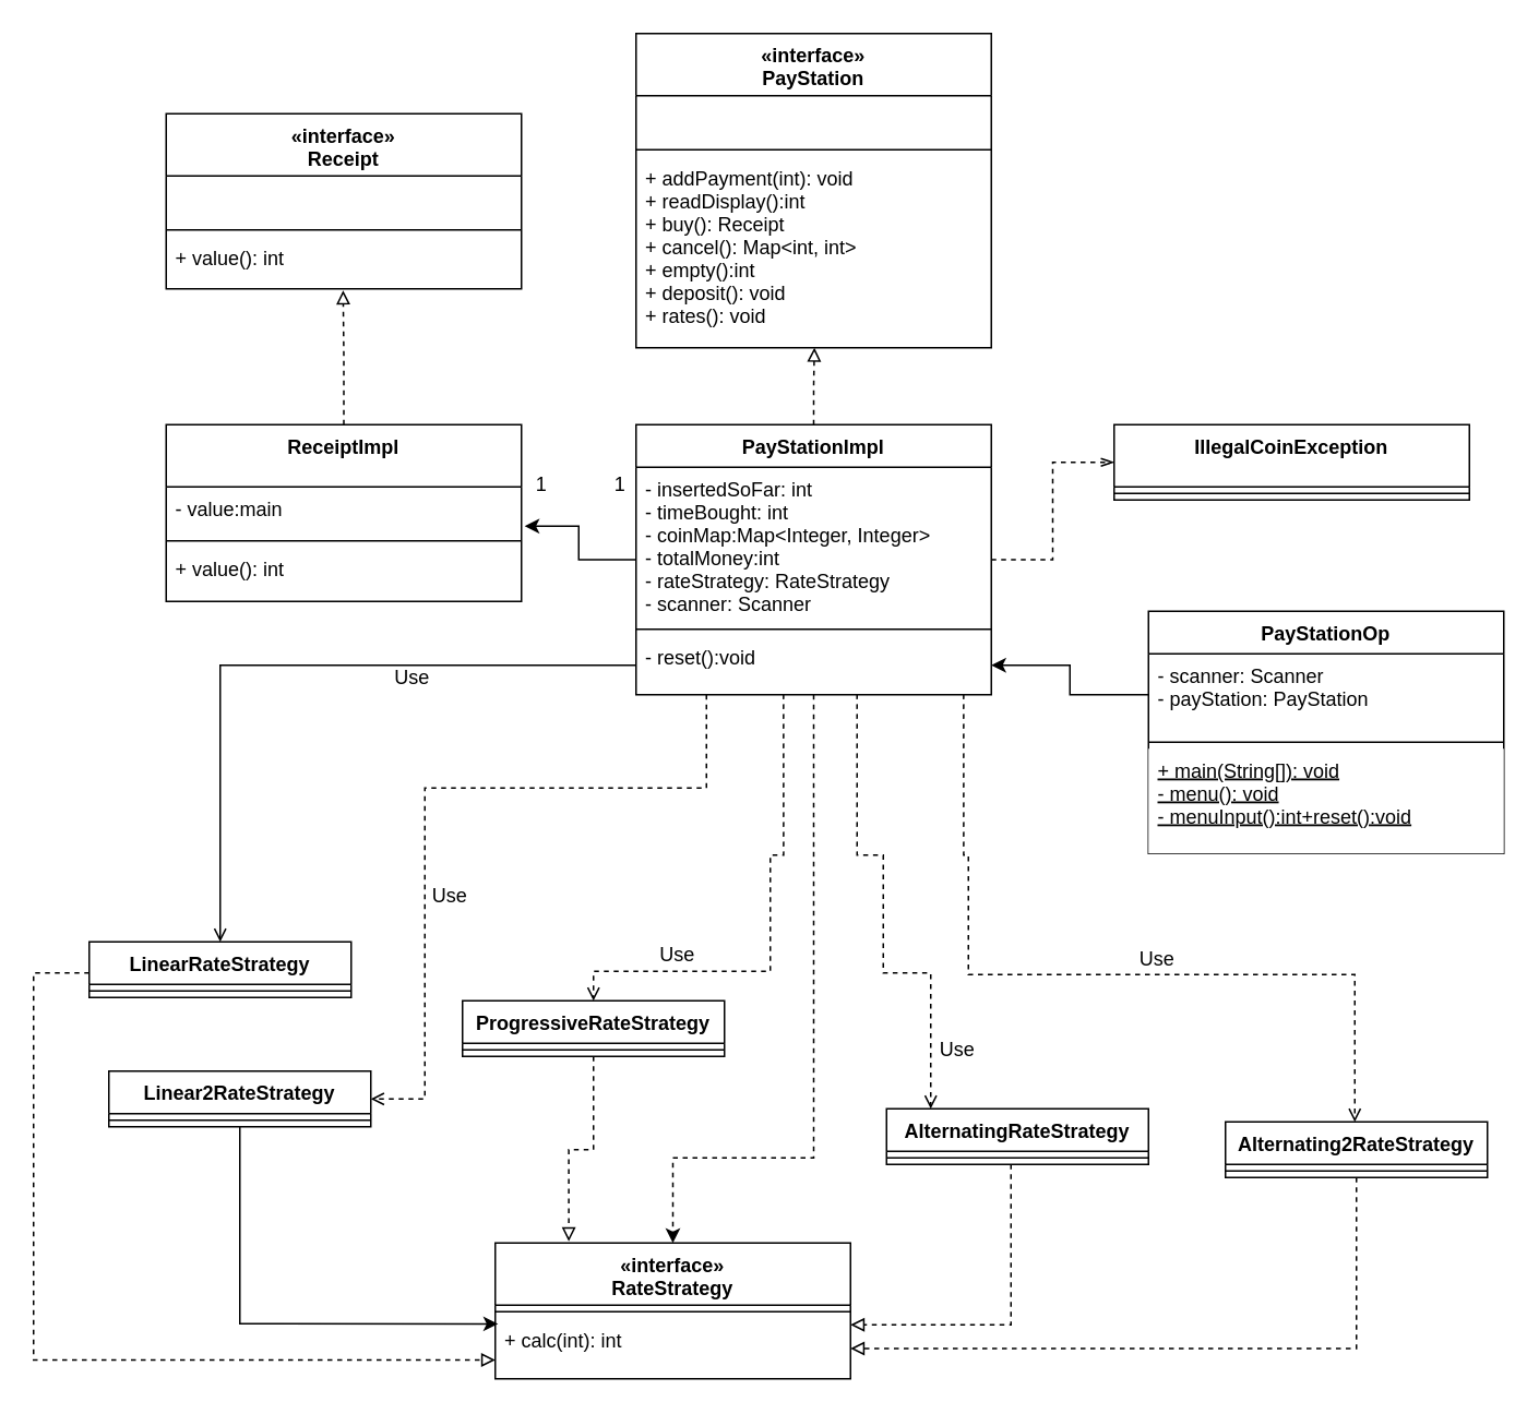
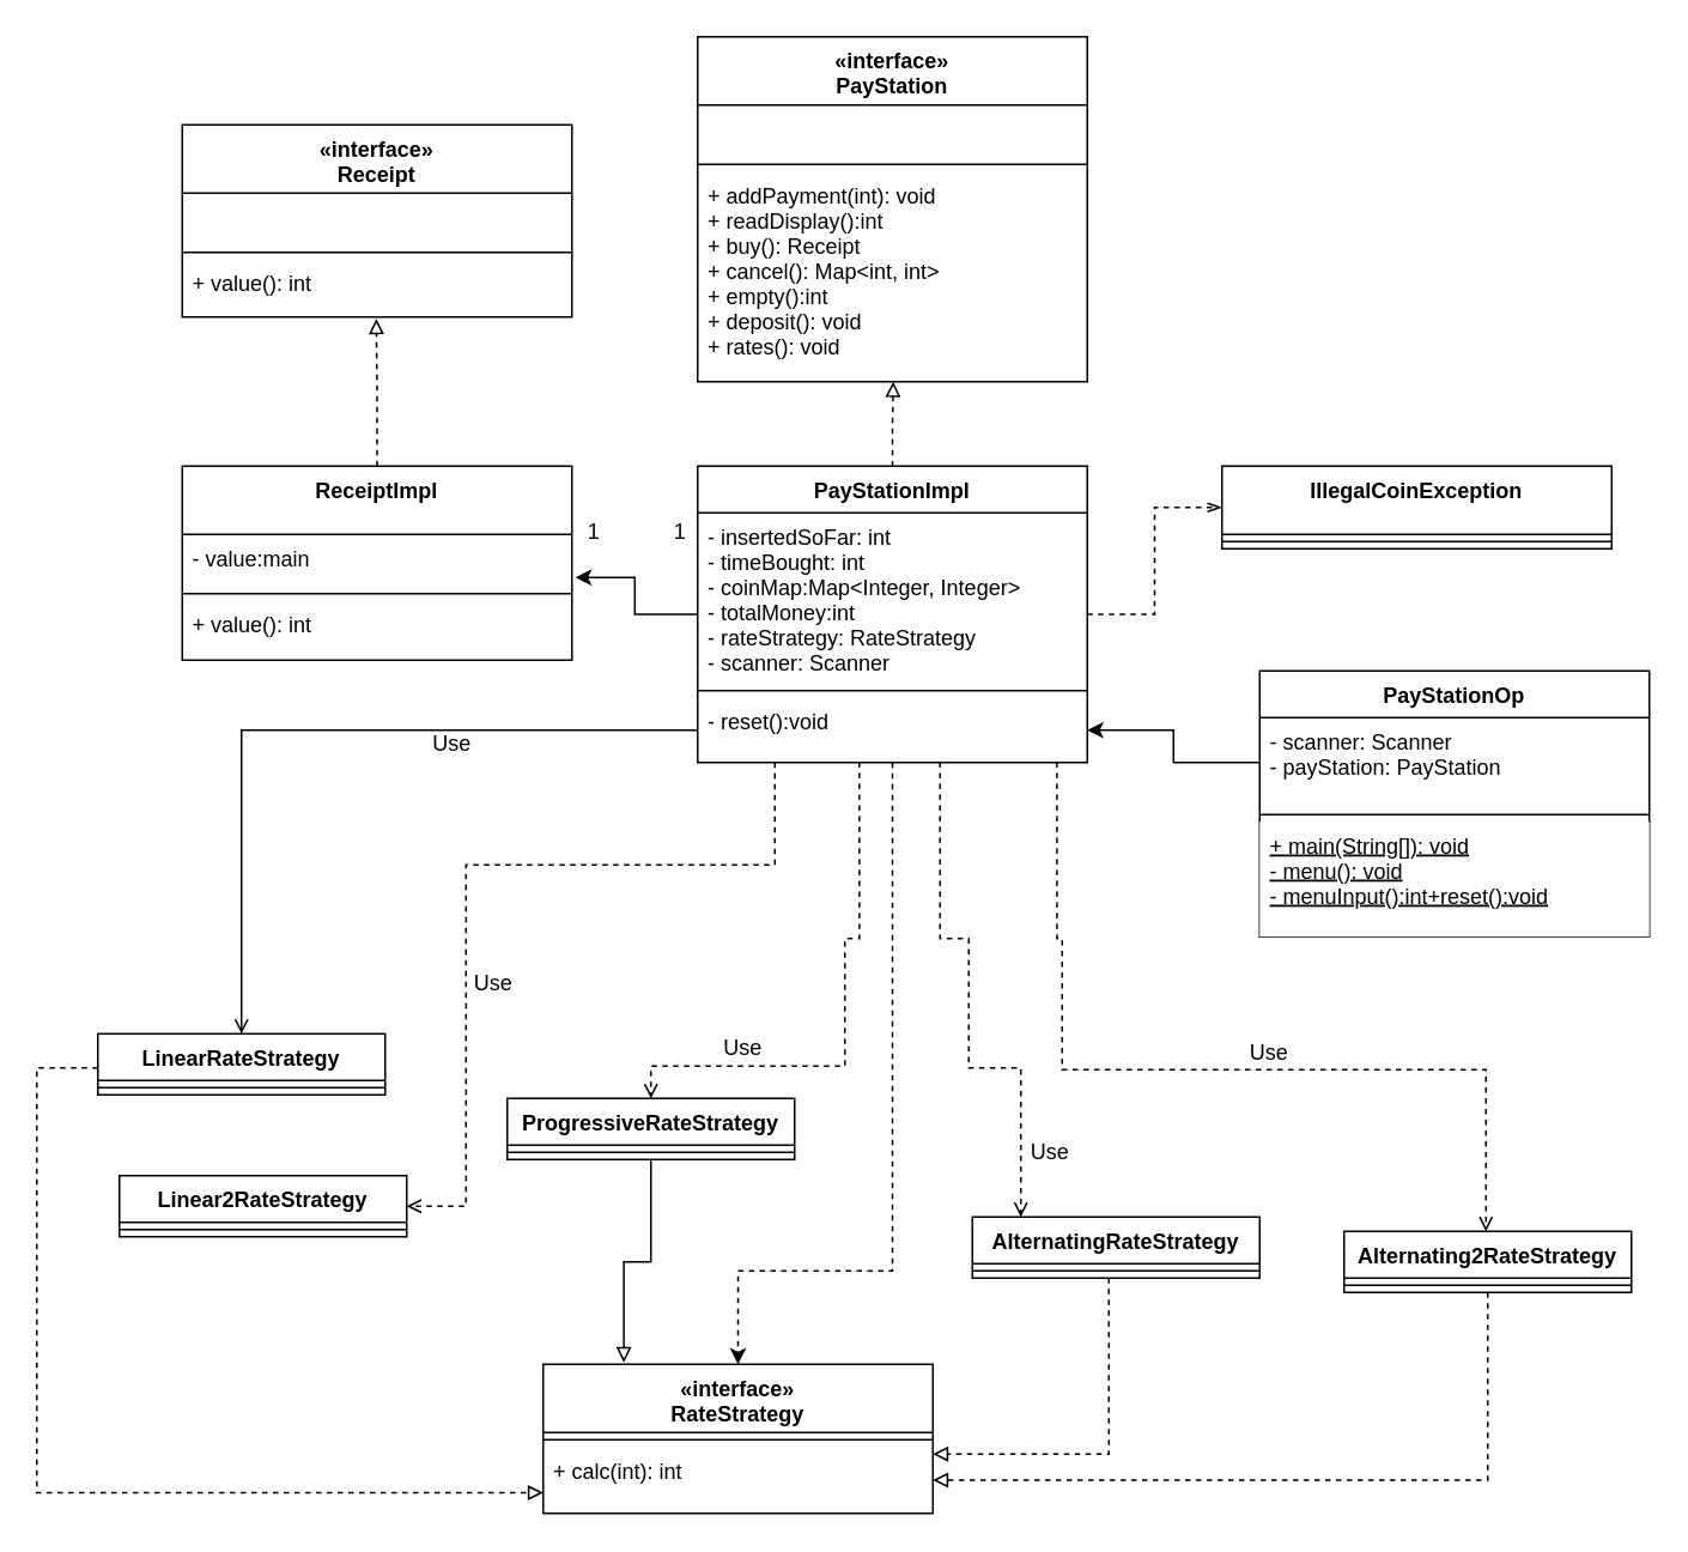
- <mxCell id="52" style="edgeStyle=orthogonalEdgeStyle;rounded=0;orthogonalLoop=1;jettySize=auto;html=1;entryX=0.207;entryY=-0.012;entryDx=0;entryDy=0;entryPerimeter=0;dashed=1;endArrow=block;endFill=0;" edge="1" parent="1" source="31" target="28"><mxGeometry relative="1" as="geometry" /></mxCell>
+ <mxCell id="52" style="edgeStyle=orthogonalEdgeStyle;rounded=0;orthogonalLoop=1;jettySize=auto;html=1;entryX=0.207;entryY=-0.012;entryDx=0;entryDy=0;entryPerimeter=0;dashed=0;endArrow=block;endFill=0;" edge="1" parent="1" source="31" target="28"><mxGeometry relative="1" as="geometry" /></mxCell>
- <mxCell id="59" style="edgeStyle=orthogonalEdgeStyle;rounded=0;orthogonalLoop=1;jettySize=auto;html=1;entryX=0.008;entryY=0.093;entryDx=0;entryDy=0;entryPerimeter=0;" edge="1" parent="1" source="36" target="30"><mxGeometry relative="1" as="geometry" /></mxCell>
